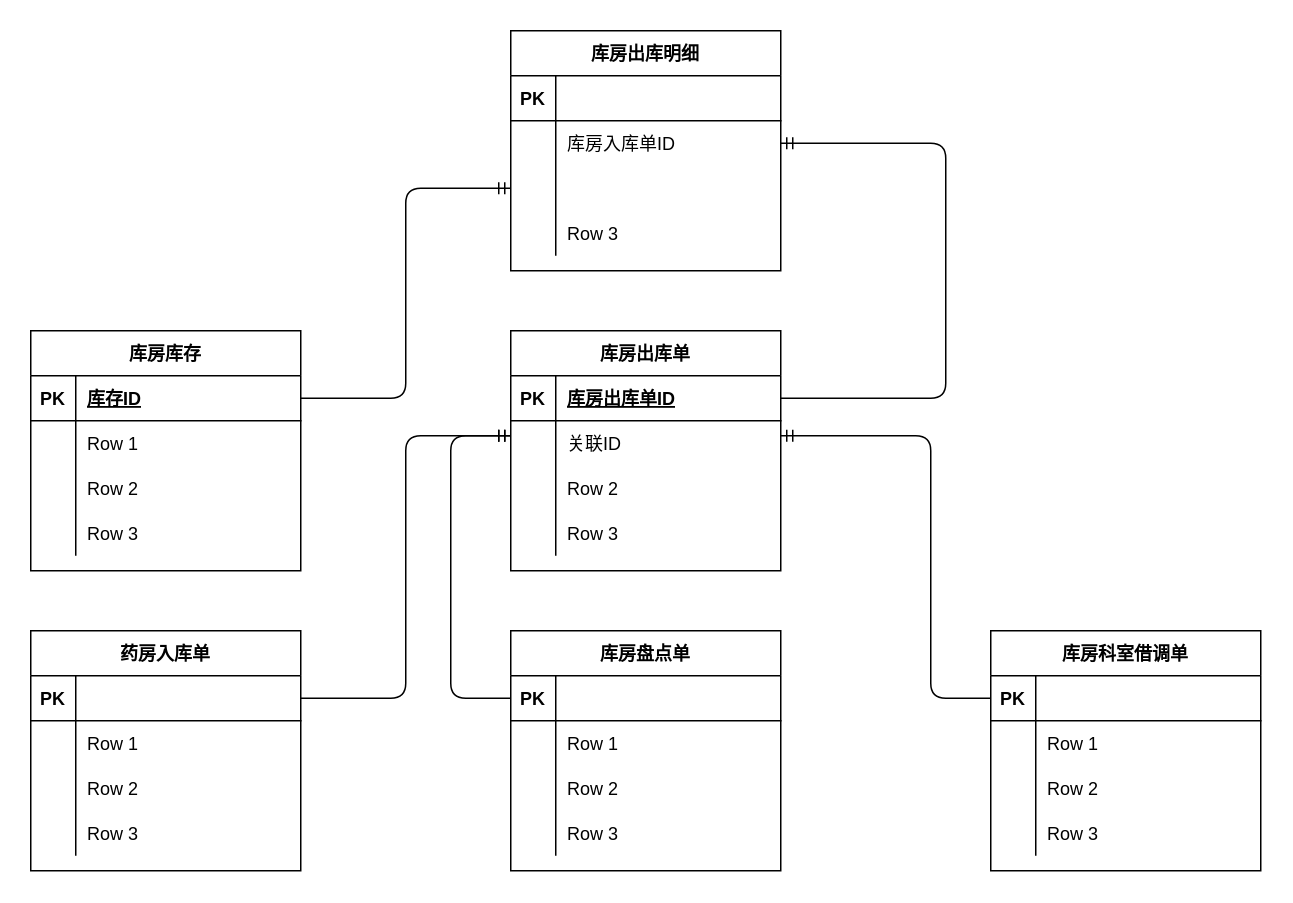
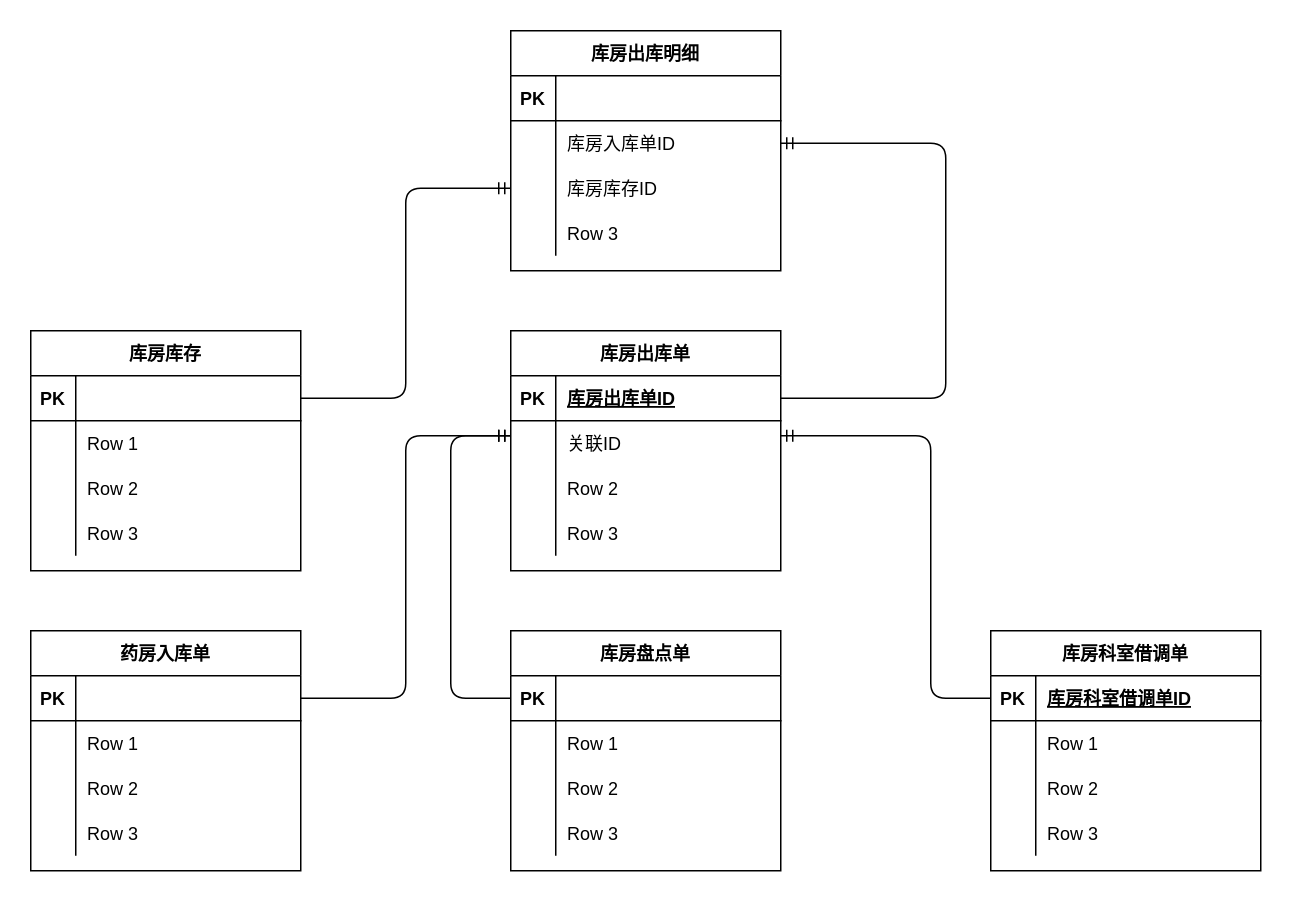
+ <mxCell id="36" value="库房库存ID" style="shape=partialRectangle;connectable=0;fillColor=none;top=0;left=0;bottom=0;right=0;align=left;spacingLeft=6;overflow=hidden;" vertex="1" parent="34"><mxGeometry x="30" width="150" height="30" as="geometry" /></mxCell>
- <mxCell id="5" value="库存ID" style="shape=partialRectangle;connectable=0;fillColor=none;top=0;left=0;bottom=0;right=0;align=left;spacingLeft=6;fontStyle=5;overflow=hidden;" vertex="1" parent="3"><mxGeometry x="30" width="150" height="30" as="geometry" /></mxCell>
+ <mxCell id="67" value="库房科室借调单ID" style="shape=partialRectangle;connectable=0;fillColor=none;top=0;left=0;bottom=0;right=0;align=left;spacingLeft=6;fontStyle=5;overflow=hidden;" vertex="1" parent="65"><mxGeometry x="30" width="150" height="30" as="geometry" /></mxCell>
